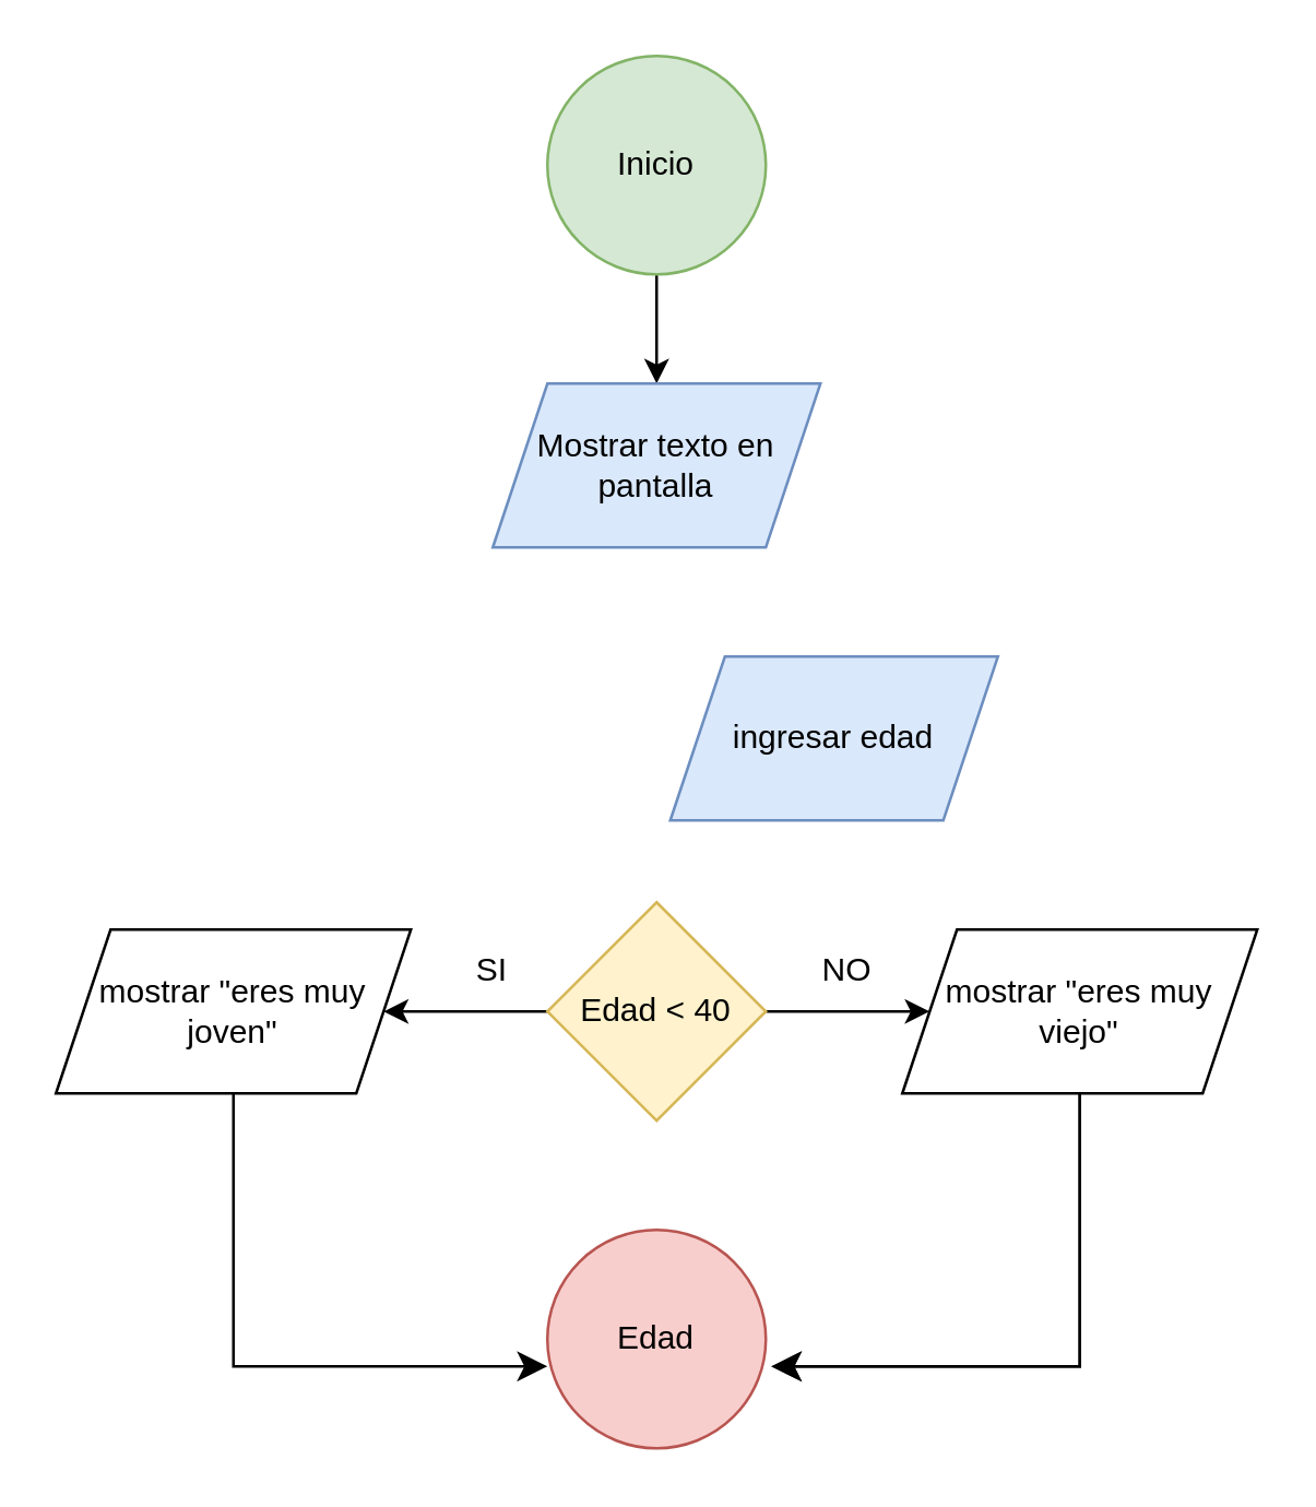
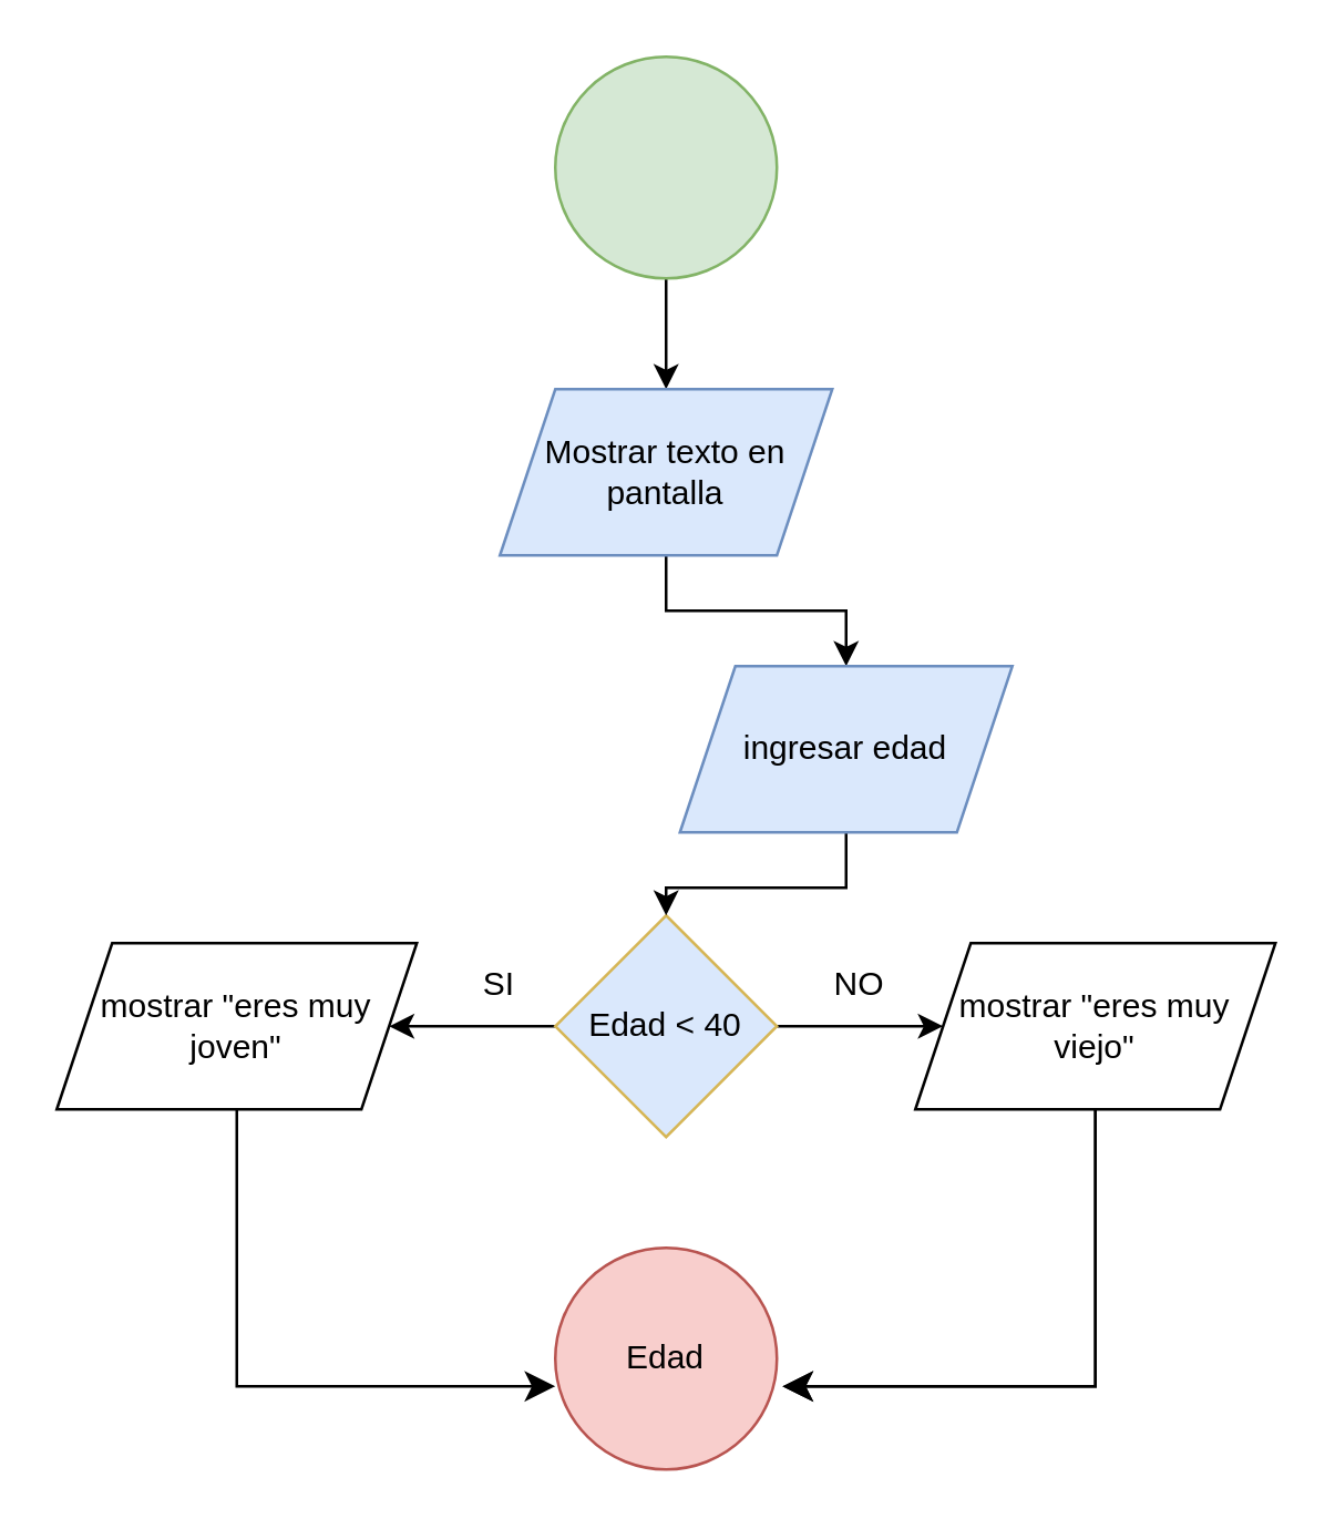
- <mxCell id="4" value="Inicio" style="text;html=1;strokeColor=none;fillColor=none;align=center;verticalAlign=middle;whiteSpace=wrap;rounded=0;" vertex="1" parent="1"><mxGeometry x="210" y="45" width="60" height="30" as="geometry" /></mxCell>
+ <mxCell id="5" value="" style="edgeStyle=orthogonalEdgeStyle;rounded=0;orthogonalLoop=1;jettySize=auto;html=1;" edge="1" parent="1" source="6" target="11"><mxGeometry relative="1" as="geometry" /></mxCell>
+ <mxCell id="10" value="" style="edgeStyle=orthogonalEdgeStyle;rounded=0;orthogonalLoop=1;jettySize=auto;html=1;" edge="1" parent="1" source="11" target="9"><mxGeometry relative="1" as="geometry" /></mxCell>
- <mxCell id="9" value="Edad &amp;lt; 40" style="rhombus;whiteSpace=wrap;html=1;fillColor=#fff2cc;strokeColor=#d6b656;" vertex="1" parent="1"><mxGeometry x="200" y="330" width="80" height="80" as="geometry" /></mxCell>
+ <mxCell id="9" value="Edad &amp;lt; 40" style="rhombus;whiteSpace=wrap;html=1;fillColor=#dae8fc;strokeColor=#d6b656;" vertex="1" parent="1"><mxGeometry x="200" y="330" width="80" height="80" as="geometry" /></mxCell>
